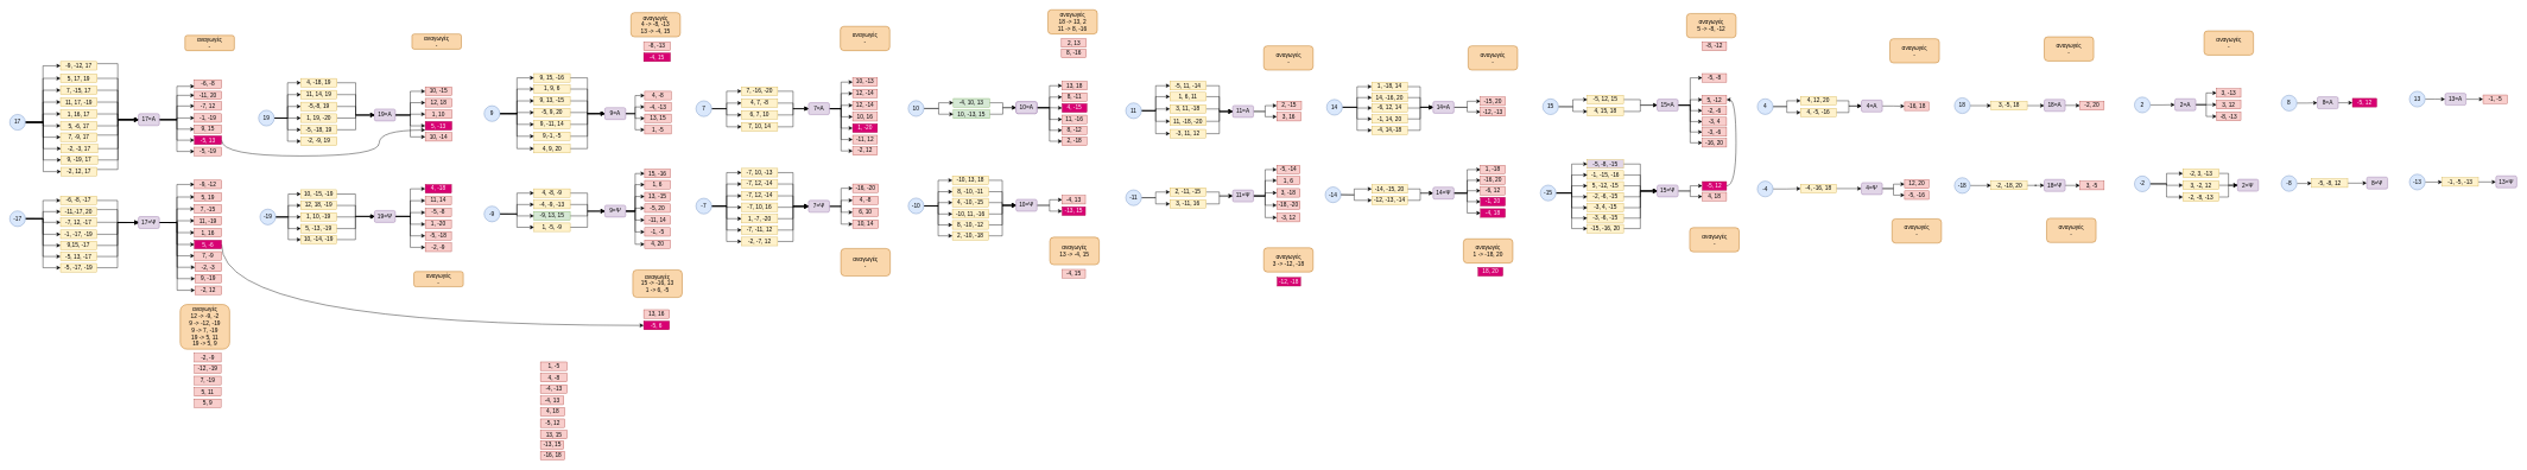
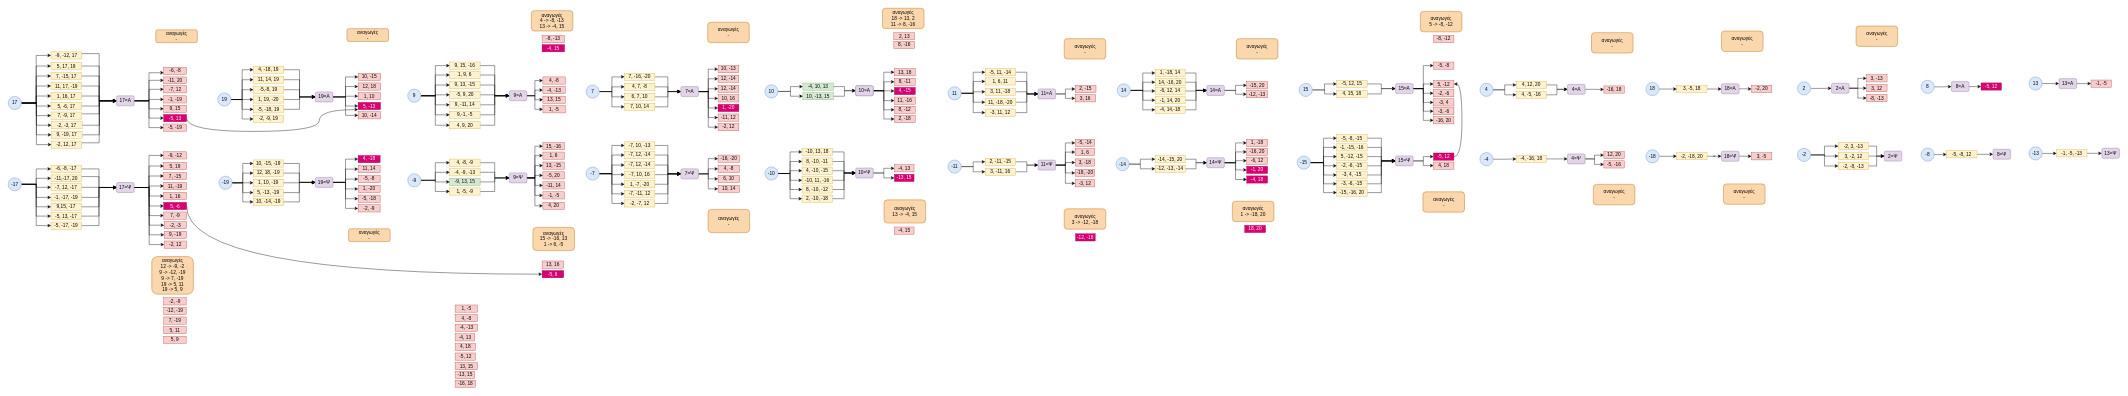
- <mxCell id="7" value="-5, -8, -15" style="rounded=0;whiteSpace=wrap;html=1;fillColor=#e1d5e7;strokeColor=#d6b656;" parent="1" vertex="1"><mxGeometry x="3342" y="336" width="76" height="18" as="geometry" /></mxCell>
+ <mxCell id="7" value="-5, -8, -15" style="rounded=0;whiteSpace=wrap;html=1;fillColor=#fff2cc;strokeColor=#d6b656;" parent="1" vertex="1"><mxGeometry x="3342" y="336" width="76" height="18" as="geometry" /></mxCell>
